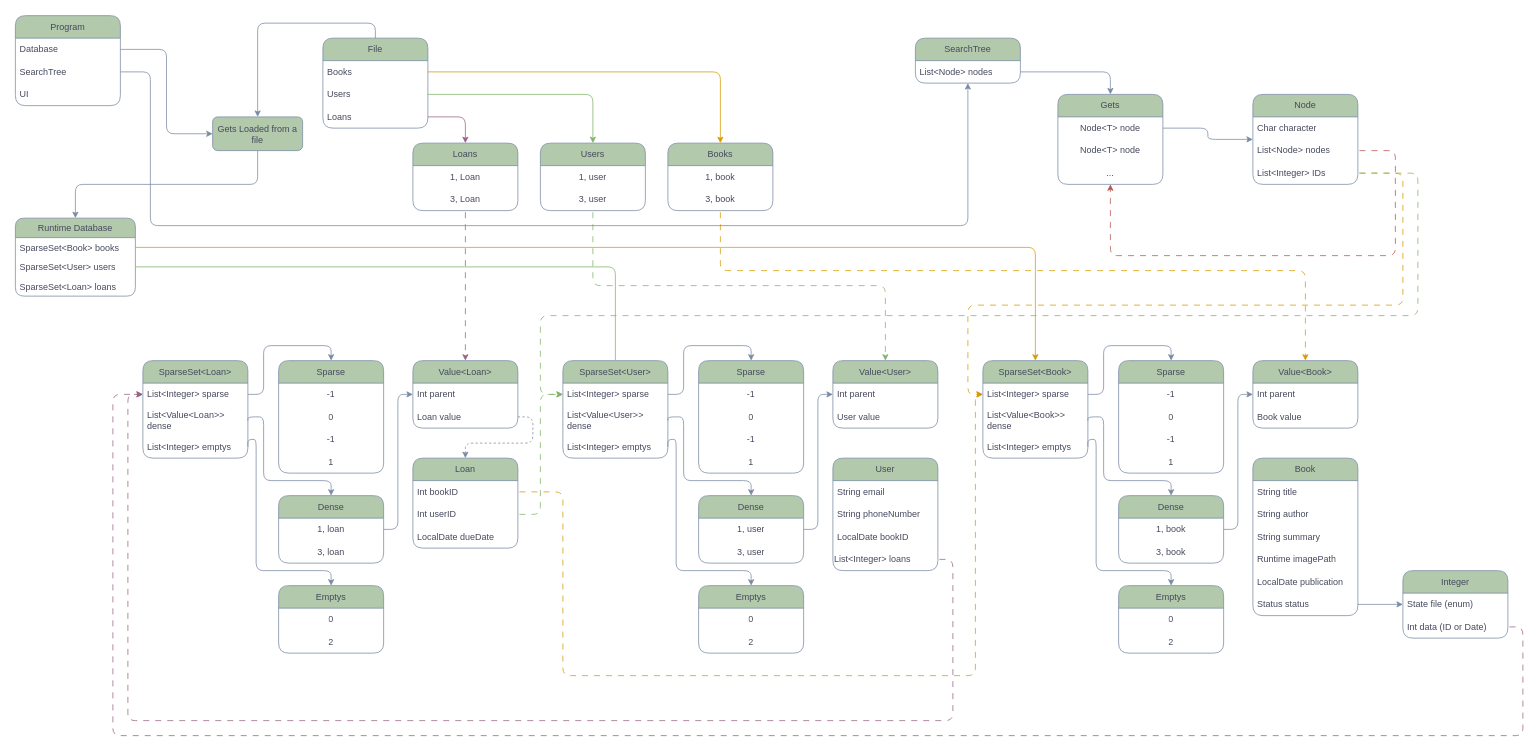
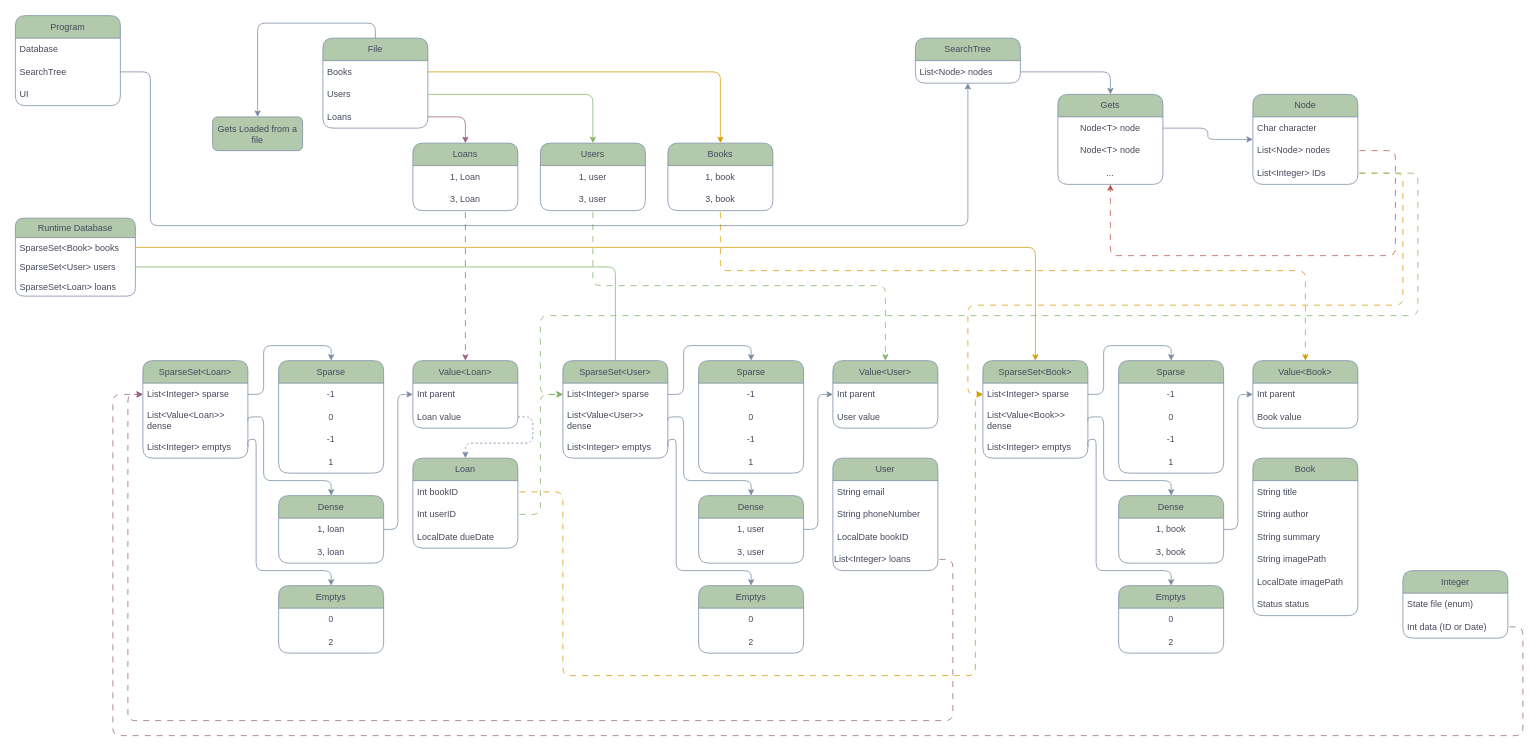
- <mxCell id="110" style="edgeStyle=orthogonalEdgeStyle;rounded=1;orthogonalLoop=1;jettySize=auto;html=1;exitX=1;exitY=0.5;exitDx=0;exitDy=0;entryX=0;entryY=0.5;entryDx=0;entryDy=0;labelBackgroundColor=none;fontColor=default;shadow=0;strokeColor=#788AA3;" parent="1" source="3" target="109" edge="1"><mxGeometry relative="1" as="geometry"><mxPoint x="280" y="184.647" as="targetPoint" /></mxGeometry></mxCell>
- <mxCell id="108" style="edgeStyle=orthogonalEdgeStyle;rounded=1;orthogonalLoop=1;jettySize=auto;html=1;exitX=0.5;exitY=1;exitDx=0;exitDy=0;labelBackgroundColor=none;fontColor=default;shadow=0;strokeColor=#788AA3;" parent="1" source="109" target="6" edge="1"><mxGeometry relative="1" as="geometry" /></mxCell>
- <mxCell id="90" value="Runtime imagePath" style="text;align=left;verticalAlign=middle;spacingLeft=4;spacingRight=4;overflow=hidden;points=[[0,0.5],[1,0.5]];portConstraint=eastwest;rotatable=0;whiteSpace=wrap;html=1;labelBackgroundColor=none;rounded=1;shadow=0;fontColor=#46495D;" parent="86" vertex="1"><mxGeometry y="120" width="140" height="30" as="geometry" /></mxCell>
+ <mxCell id="90" value="String imagePath" style="text;align=left;verticalAlign=middle;spacingLeft=4;spacingRight=4;overflow=hidden;points=[[0,0.5],[1,0.5]];portConstraint=eastwest;rotatable=0;whiteSpace=wrap;html=1;labelBackgroundColor=none;rounded=1;shadow=0;fontColor=#46495D;" parent="86" vertex="1"><mxGeometry y="120" width="140" height="30" as="geometry" /></mxCell>
- <mxCell id="91" value="LocalDate publication" style="text;align=left;verticalAlign=middle;spacingLeft=4;spacingRight=4;overflow=hidden;points=[[0,0.5],[1,0.5]];portConstraint=eastwest;rotatable=0;whiteSpace=wrap;html=1;labelBackgroundColor=none;rounded=1;shadow=0;fontColor=#46495D;" parent="86" vertex="1"><mxGeometry y="150" width="140" height="30" as="geometry" /></mxCell>
+ <mxCell id="91" value="LocalDate imagePath" style="text;align=left;verticalAlign=middle;spacingLeft=4;spacingRight=4;overflow=hidden;points=[[0,0.5],[1,0.5]];portConstraint=eastwest;rotatable=0;whiteSpace=wrap;html=1;labelBackgroundColor=none;rounded=1;shadow=0;fontColor=#46495D;" parent="86" vertex="1"><mxGeometry y="150" width="140" height="30" as="geometry" /></mxCell>
- <mxCell id="98" style="edgeStyle=orthogonalEdgeStyle;rounded=1;orthogonalLoop=1;jettySize=auto;html=1;exitX=1;exitY=0.5;exitDx=0;exitDy=0;labelBackgroundColor=none;fontColor=default;shadow=0;strokeColor=#788AA3;" parent="1" source="92" target="95" edge="1"><mxGeometry relative="1" as="geometry"><mxPoint x="1910" y="804.97" as="targetPoint" /></mxGeometry></mxCell>
